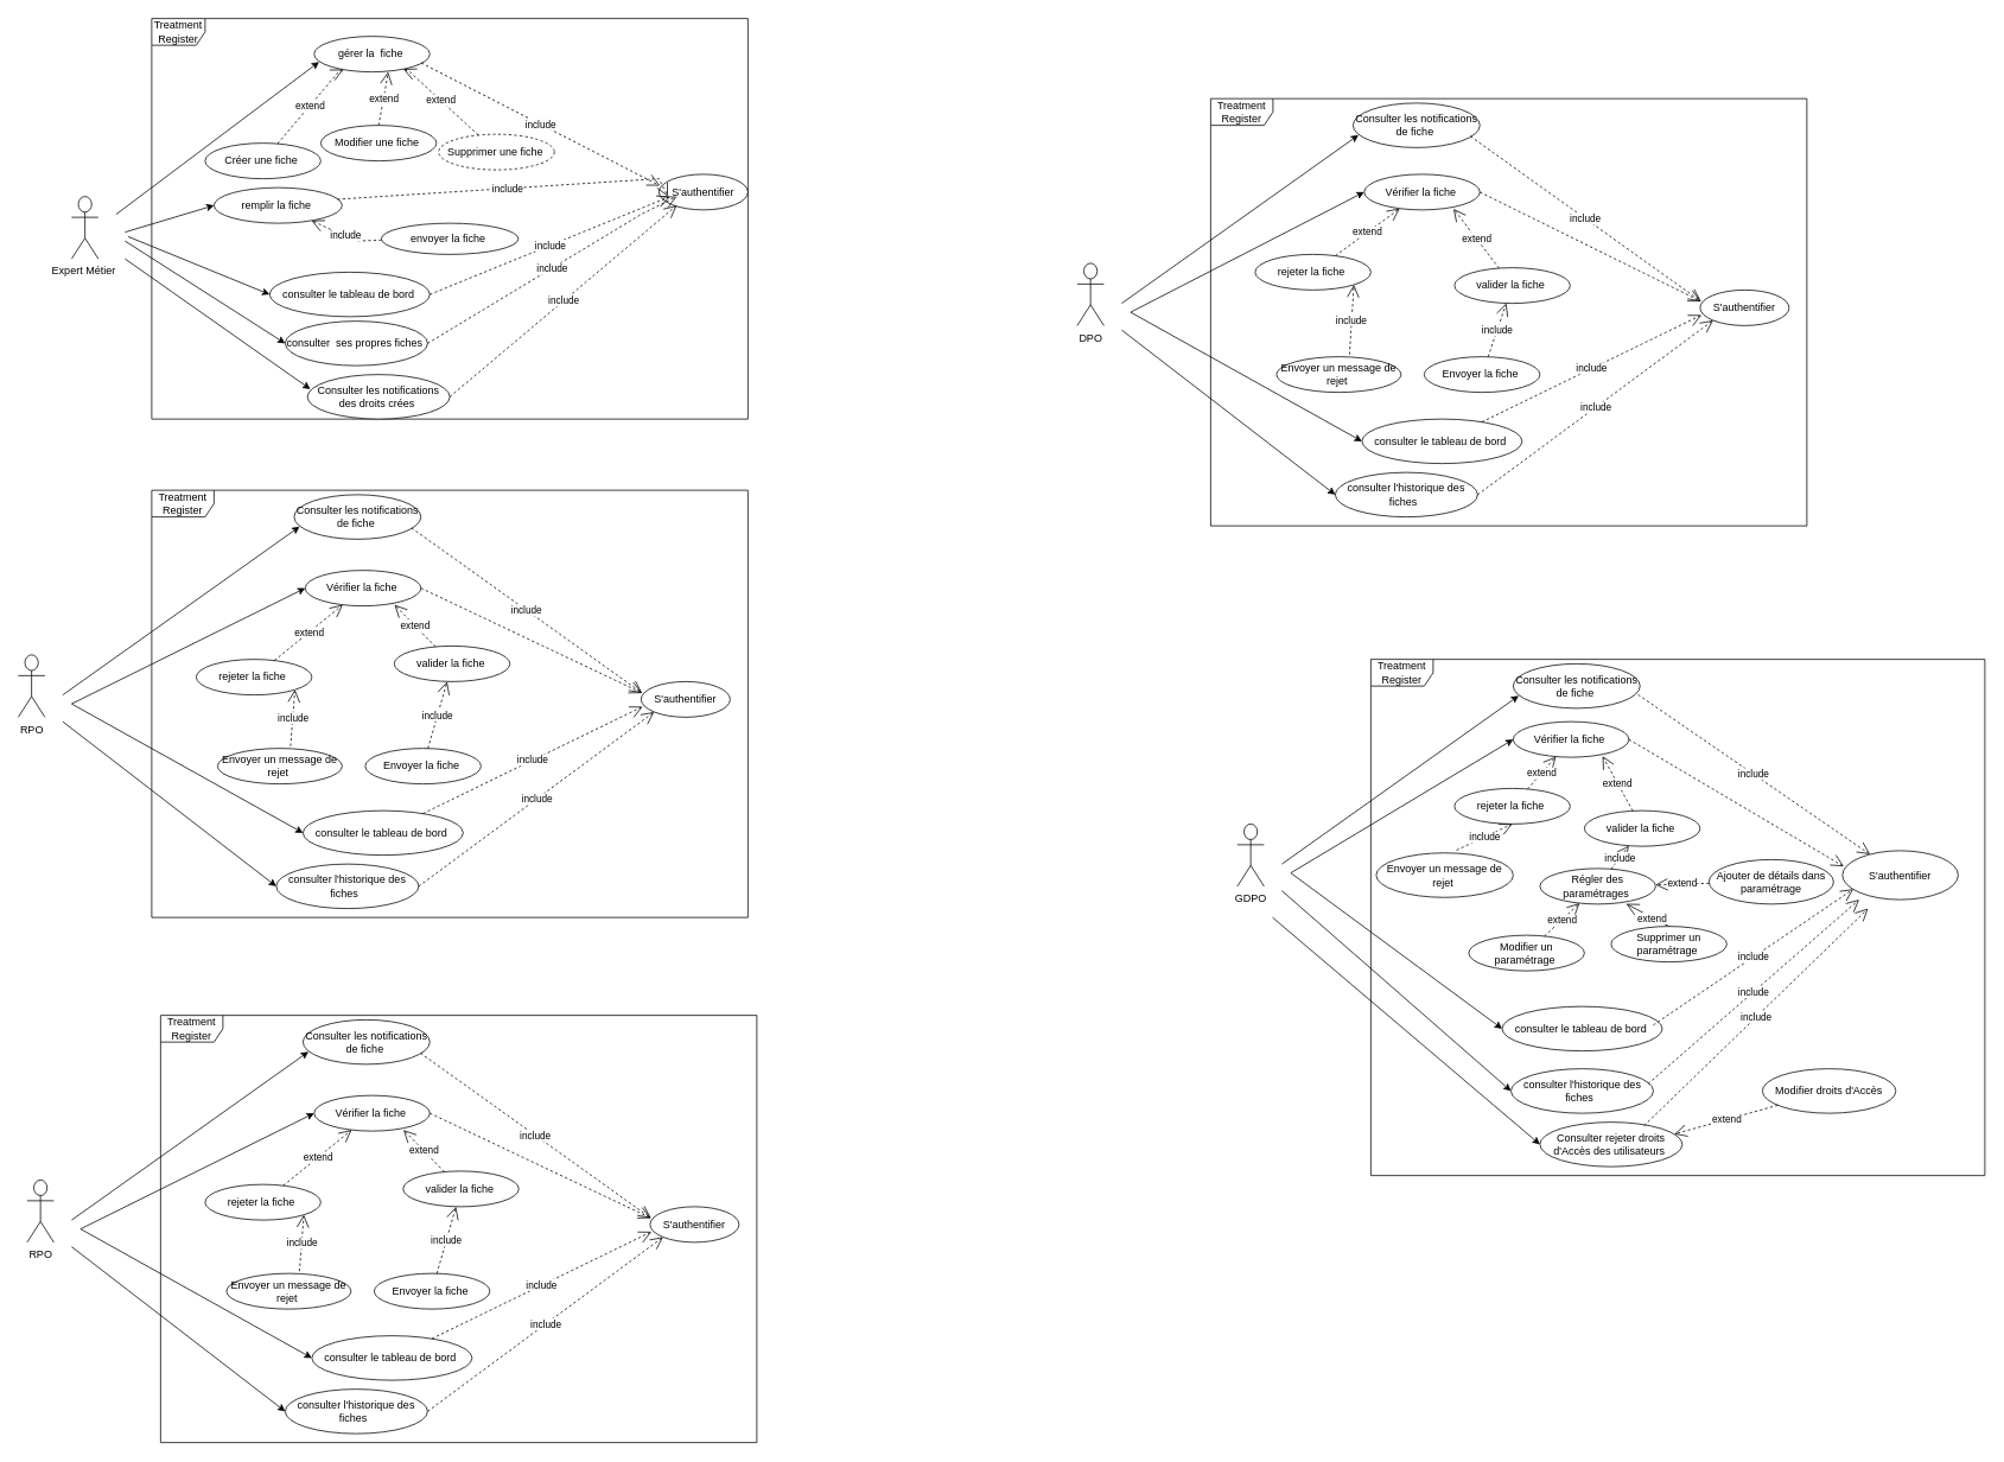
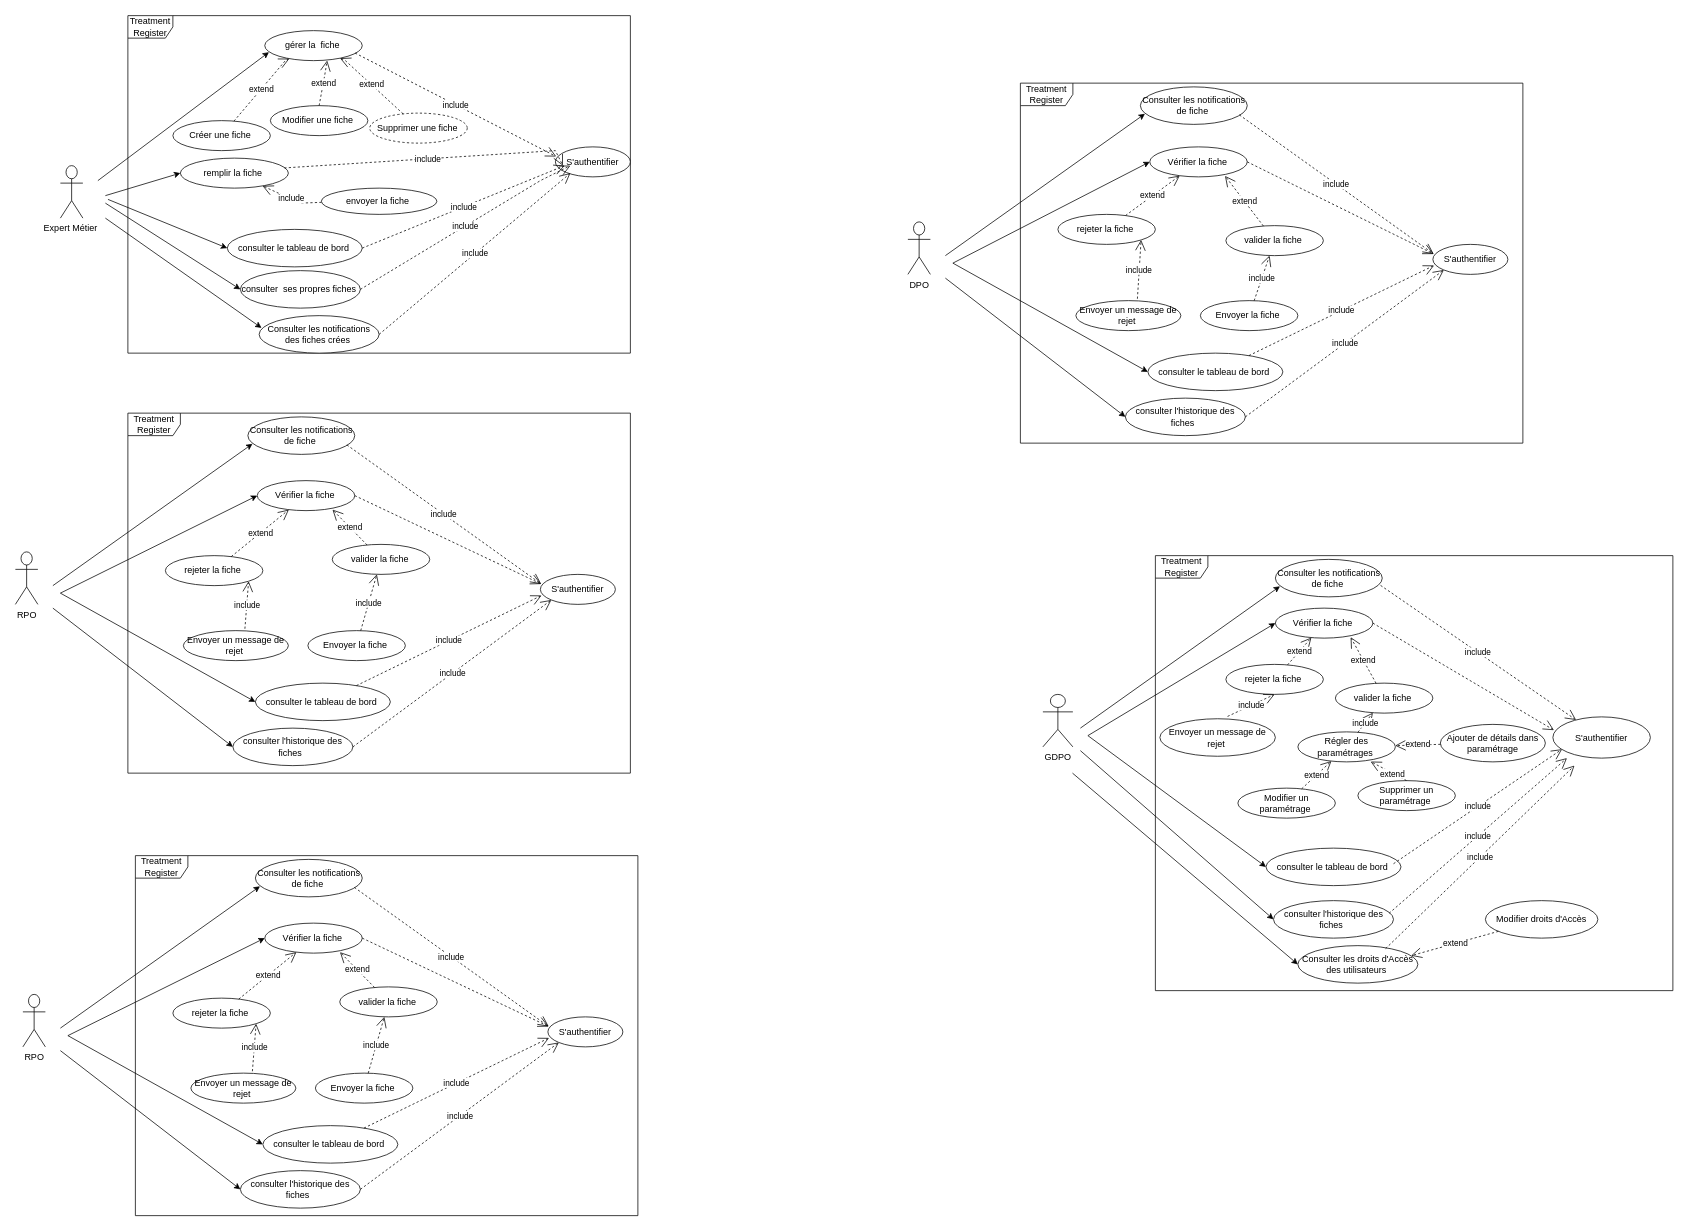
- <mxCell id="19" value="Consulter les notifications des droits crées&amp;nbsp;" style="ellipse;whiteSpace=wrap;html=1;" vertex="1" parent="1"><mxGeometry x="345" y="420" width="160" height="50" as="geometry" /></mxCell>
+ <mxCell id="19" value="Consulter les notifications des fiches crées&amp;nbsp;" style="ellipse;whiteSpace=wrap;html=1;" vertex="1" parent="1"><mxGeometry x="345" y="420" width="160" height="50" as="geometry" /></mxCell>
- <mxCell id="74" value="GDPO" style="shape=umlActor;verticalLabelPosition=bottom;verticalAlign=top;html=1;" vertex="1" parent="1"><mxGeometry x="1390" y="925" width="30" height="70" as="geometry" /></mxCell>
+ <mxCell id="74" value="GDPO" style="shape=umlActor;verticalLabelPosition=bottom;verticalAlign=top;html=1;" vertex="1" parent="1"><mxGeometry x="1390" y="925" width="40" height="70" as="geometry" /></mxCell>
- <mxCell id="101" value="extend" style="endArrow=open;endSize=12;dashed=0;html=1;rounded=0;entryX=0.746;entryY=0.99;entryDx=0;entryDy=0;entryPerimeter=0;exitX=0.5;exitY=0;exitDx=0;exitDy=0;" edge="1" parent="1" source="98" target="92"><mxGeometry x="-0.269" y="2" width="160" relative="1" as="geometry"><mxPoint x="1830" y="1045.5" as="sourcePoint" /><mxPoint x="1796" y="984.5" as="targetPoint" /><mxPoint y="-1" as="offset" /></mxGeometry></mxCell>
+ <mxCell id="101" value="extend" style="endArrow=open;endSize=12;dashed=1;html=1;rounded=0;entryX=0.746;entryY=0.99;entryDx=0;entryDy=0;entryPerimeter=0;exitX=0.5;exitY=0;exitDx=0;exitDy=0;" edge="1" parent="1" source="98" target="92"><mxGeometry x="-0.269" y="2" width="160" relative="1" as="geometry"><mxPoint x="1830" y="1045.5" as="sourcePoint" /><mxPoint x="1796" y="984.5" as="targetPoint" /><mxPoint y="-1" as="offset" /></mxGeometry></mxCell>
- <mxCell id="103" value="Consulter rejeter droits d'Accès des utilisateurs&amp;nbsp;" style="ellipse;whiteSpace=wrap;html=1;" vertex="1" parent="1"><mxGeometry x="1730" y="1260" width="160" height="50" as="geometry" /></mxCell>
+ <mxCell id="103" value="Consulter les droits d'Accès des utilisateurs&amp;nbsp;" style="ellipse;whiteSpace=wrap;html=1;" vertex="1" parent="1"><mxGeometry x="1730" y="1260" width="160" height="50" as="geometry" /></mxCell>
